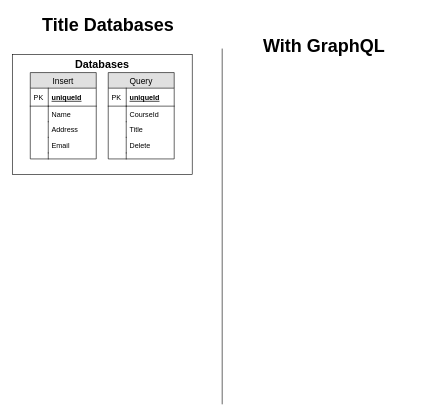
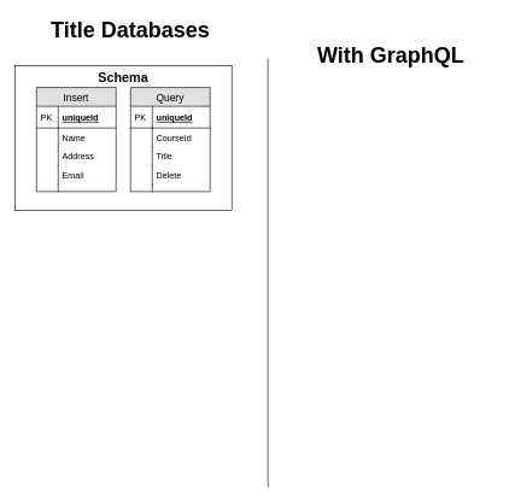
- <mxCell id="25" value="&lt;b&gt;&lt;font style=&quot;font-size: 18px&quot;&gt;Databases&lt;/font&gt;&lt;/b&gt;" style="text;html=1;strokeColor=none;fillColor=none;align=center;verticalAlign=middle;whiteSpace=wrap;rounded=0;" vertex="1" parent="1"><mxGeometry x="95" y="87" width="150" height="40" as="geometry" /></mxCell>
+ <mxCell id="25" value="&lt;b&gt;&lt;font style=&quot;font-size: 18px&quot;&gt;Schema&lt;/font&gt;&lt;/b&gt;" style="text;html=1;strokeColor=none;fillColor=none;align=center;verticalAlign=middle;whiteSpace=wrap;rounded=0;" vertex="1" parent="1"><mxGeometry x="95" y="87" width="150" height="40" as="geometry" /></mxCell>
